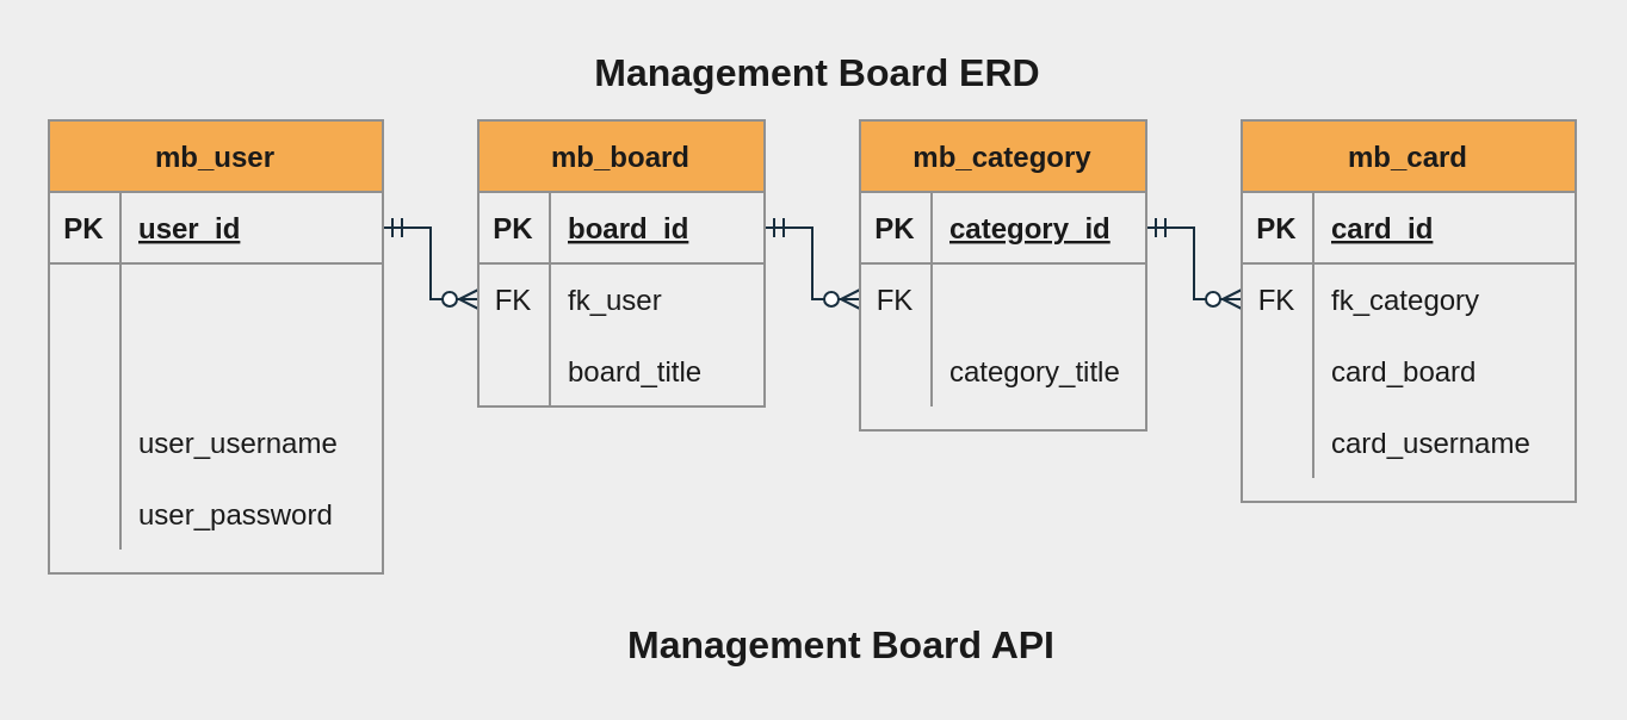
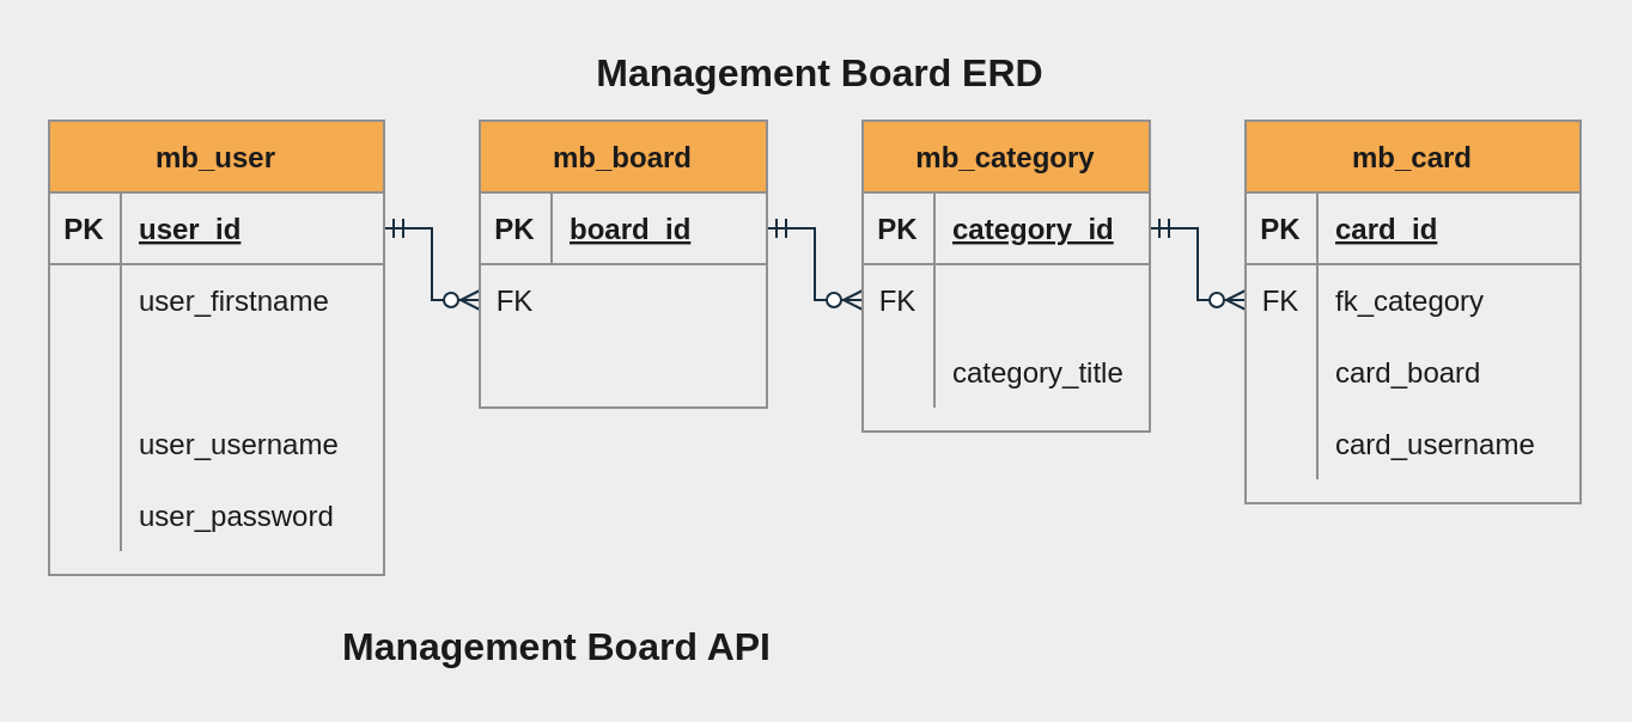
+ <mxCell id="13" value="user_firstname" style="shape=partialRectangle;connectable=0;fillColor=none;top=0;left=0;bottom=0;right=0;align=left;spacingLeft=6;overflow=hidden;strokeColor=#909090;fontColor=#1A1A1A;" parent="11" vertex="1"><mxGeometry x="30" width="110" height="30" as="geometry" /></mxCell>
- <mxCell id="28" value="fk_user" style="shape=partialRectangle;connectable=0;fillColor=none;top=0;left=0;bottom=0;right=0;align=left;spacingLeft=6;overflow=hidden;strokeColor=#909090;fontColor=#1A1A1A;" parent="26" vertex="1"><mxGeometry x="30" width="90" height="30" as="geometry" /></mxCell>
- <mxCell id="31" value="board_title" style="shape=partialRectangle;connectable=0;fillColor=none;top=0;left=0;bottom=0;right=0;align=left;spacingLeft=6;overflow=hidden;strokeColor=#909090;fontColor=#1A1A1A;" parent="29" vertex="1"><mxGeometry x="30" width="90" height="30" as="geometry" /></mxCell>
- <mxCell id="6" value="&lt;b&gt;&lt;font style=&quot;font-size: 16px&quot;&gt;Management Board API&lt;/font&gt;&lt;/b&gt;" style="text;html=1;strokeColor=none;fillColor=none;align=center;verticalAlign=middle;whiteSpace=wrap;rounded=0;sketch=0;fontColor=#1A1A1A;" parent="1" vertex="1"><mxGeometry x="240" y="260" width="225" height="20" as="geometry" /></mxCell>
+ <mxCell id="6" value="&lt;b&gt;&lt;font style=&quot;font-size: 16px&quot;&gt;Management Board API&lt;/font&gt;&lt;/b&gt;" style="text;html=1;strokeColor=none;fillColor=none;align=center;verticalAlign=middle;whiteSpace=wrap;rounded=0;sketch=0;fontColor=#1A1A1A;" parent="1" vertex="1"><mxGeometry x="120" y="260" width="225" height="20" as="geometry" /></mxCell>
